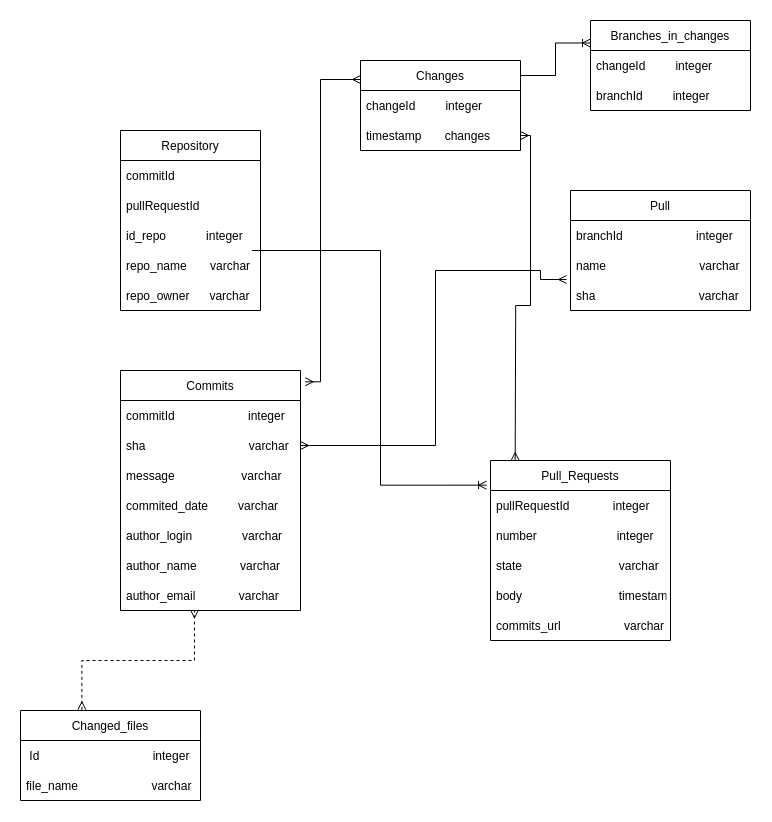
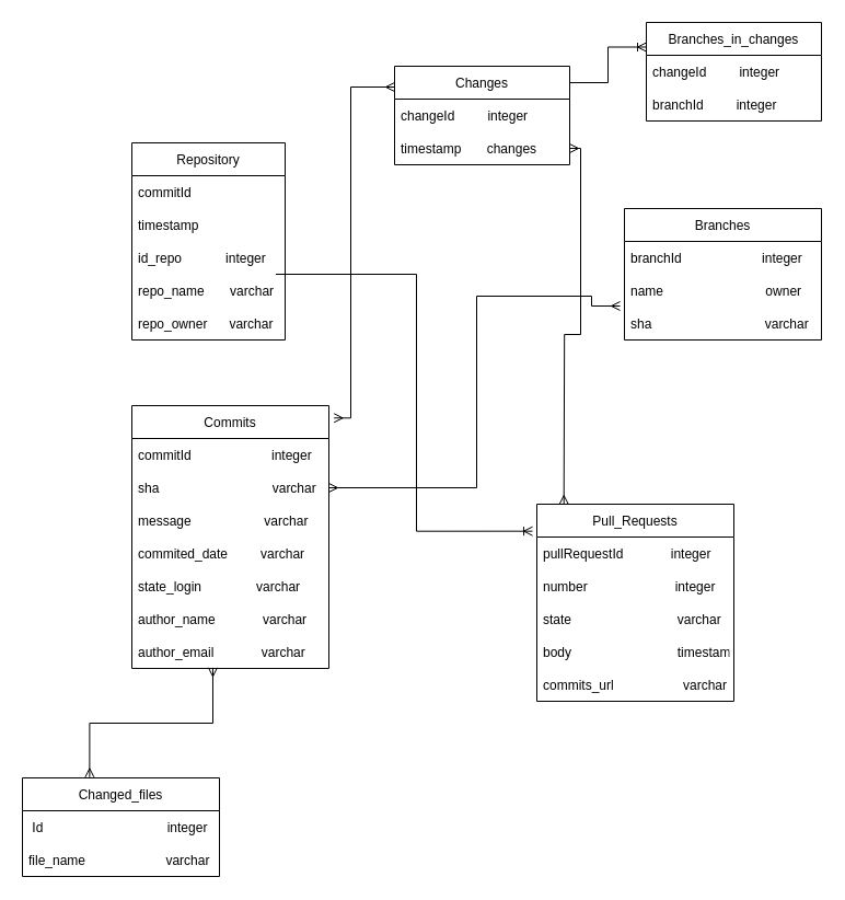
- <mxCell id="4" value="pullRequestId" style="text;strokeColor=none;fillColor=none;align=left;verticalAlign=middle;spacingLeft=4;spacingRight=4;overflow=hidden;points=[[0,0.5],[1,0.5]];portConstraint=eastwest;rotatable=0;" vertex="1" parent="2"><mxGeometry y="60" width="140" height="30" as="geometry" /></mxCell>
+ <mxCell id="4" value="timestamp" style="text;strokeColor=none;fillColor=none;align=left;verticalAlign=middle;spacingLeft=4;spacingRight=4;overflow=hidden;points=[[0,0.5],[1,0.5]];portConstraint=eastwest;rotatable=0;" vertex="1" parent="2"><mxGeometry y="60" width="140" height="30" as="geometry" /></mxCell>
- <mxCell id="25" value="Pull" style="swimlane;fontStyle=0;childLayout=stackLayout;horizontal=1;startSize=30;horizontalStack=0;resizeParent=1;resizeParentMax=0;resizeLast=0;collapsible=1;marginBottom=0;" parent="1" vertex="1"><mxGeometry x="570" y="190" width="180" height="120" as="geometry" /></mxCell>
+ <mxCell id="25" value="Branches" style="swimlane;fontStyle=0;childLayout=stackLayout;horizontal=1;startSize=30;horizontalStack=0;resizeParent=1;resizeParentMax=0;resizeLast=0;collapsible=1;marginBottom=0;" parent="1" vertex="1"><mxGeometry x="570" y="190" width="180" height="120" as="geometry" /></mxCell>
- <mxCell id="27" value="name                            varchar" style="text;strokeColor=none;fillColor=none;align=left;verticalAlign=middle;spacingLeft=4;spacingRight=4;overflow=hidden;points=[[0,0.5],[1,0.5]];portConstraint=eastwest;rotatable=0;" parent="25" vertex="1"><mxGeometry y="60" width="180" height="30" as="geometry" /></mxCell>
+ <mxCell id="27" value="name                            owner" style="text;strokeColor=none;fillColor=none;align=left;verticalAlign=middle;spacingLeft=4;spacingRight=4;overflow=hidden;points=[[0,0.5],[1,0.5]];portConstraint=eastwest;rotatable=0;" parent="25" vertex="1"><mxGeometry y="60" width="180" height="30" as="geometry" /></mxCell>
- <mxCell id="16" value="author_login               varchar" style="text;strokeColor=none;fillColor=none;align=left;verticalAlign=middle;spacingLeft=4;spacingRight=4;overflow=hidden;points=[[0,0.5],[1,0.5]];portConstraint=eastwest;rotatable=0;" parent="11" vertex="1"><mxGeometry y="150" width="180" height="30" as="geometry" /></mxCell>
+ <mxCell id="16" value="state_login               varchar" style="text;strokeColor=none;fillColor=none;align=left;verticalAlign=middle;spacingLeft=4;spacingRight=4;overflow=hidden;points=[[0,0.5],[1,0.5]];portConstraint=eastwest;rotatable=0;" parent="11" vertex="1"><mxGeometry y="150" width="180" height="30" as="geometry" /></mxCell>
- <mxCell id="37" value="" style="edgeStyle=orthogonalEdgeStyle;fontSize=12;html=1;endArrow=ERmany;startArrow=ERmany;exitX=0.341;exitY=-0.007;exitDx=0;exitDy=0;strokeColor=default;rounded=0;exitPerimeter=0;entryX=0.411;entryY=0.978;entryDx=0;entryDy=0;entryPerimeter=0;dashed=1;" edge="1" parent="1" source="34" target="18"><mxGeometry width="100" height="100" relative="1" as="geometry"><mxPoint x="-66.04" y="625" as="sourcePoint" /><mxPoint x="180" y="620" as="targetPoint" /></mxGeometry></mxCell>
+ <mxCell id="37" value="" style="edgeStyle=orthogonalEdgeStyle;fontSize=12;html=1;endArrow=ERmany;startArrow=ERmany;exitX=0.341;exitY=-0.007;exitDx=0;exitDy=0;strokeColor=default;rounded=0;exitPerimeter=0;entryX=0.411;entryY=0.978;entryDx=0;entryDy=0;entryPerimeter=0;" edge="1" parent="1" source="34" target="18"><mxGeometry width="100" height="100" relative="1" as="geometry"><mxPoint x="-66.04" y="625" as="sourcePoint" /><mxPoint x="180" y="620" as="targetPoint" /></mxGeometry></mxCell>
